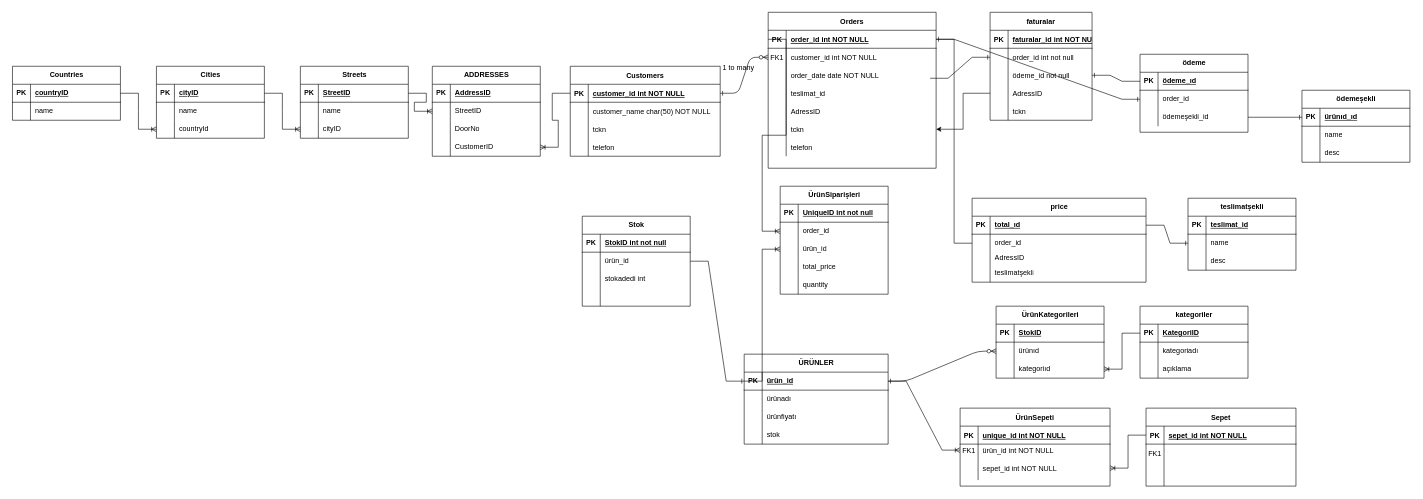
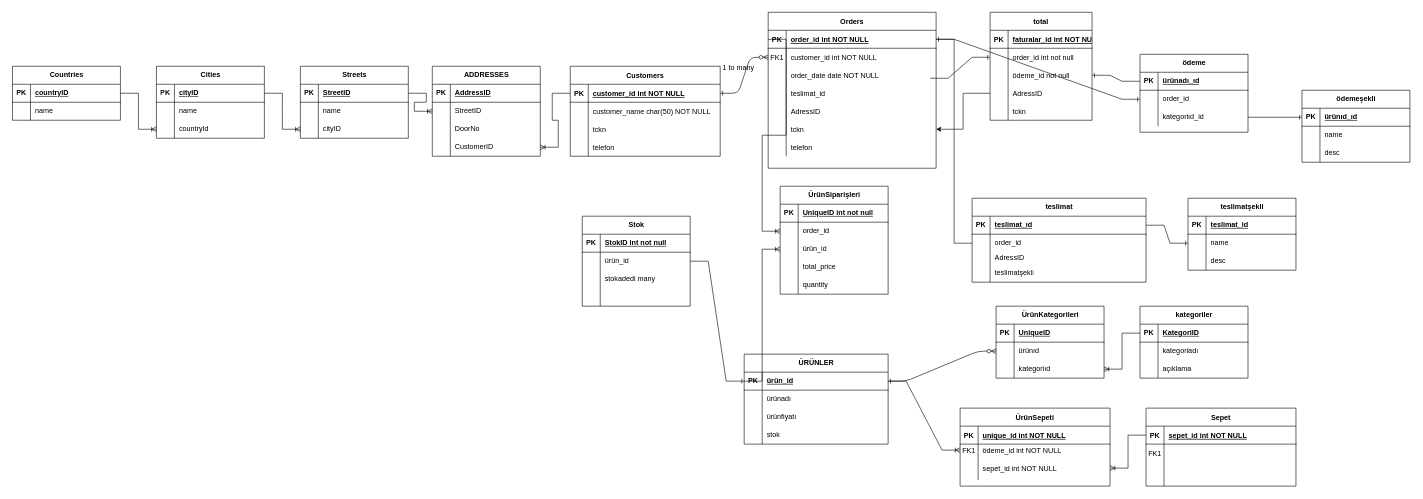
- <mxCell id="38" value="faturalar" style="shape=table;startSize=30;container=1;collapsible=1;childLayout=tableLayout;fixedRows=1;rowLines=0;fontStyle=1;align=center;resizeLast=1;" parent="1" vertex="1"><mxGeometry x="1650" y="20" width="170" height="180" as="geometry" /></mxCell>
+ <mxCell id="38" value="total" style="shape=table;startSize=30;container=1;collapsible=1;childLayout=tableLayout;fixedRows=1;rowLines=0;fontStyle=1;align=center;resizeLast=1;" parent="1" vertex="1"><mxGeometry x="1650" y="20" width="170" height="180" as="geometry" /></mxCell>
- <mxCell id="92" value="ödeme_ıd" style="shape=partialRectangle;connectable=0;fillColor=none;top=0;left=0;bottom=0;right=0;align=left;spacingLeft=6;fontStyle=5;overflow=hidden;whiteSpace=wrap;html=1;" parent="90" vertex="1"><mxGeometry x="30" width="150" height="30" as="geometry"><mxRectangle width="150" height="30" as="alternateBounds" /></mxGeometry></mxCell>
+ <mxCell id="92" value="ürünadı_ıd" style="shape=partialRectangle;connectable=0;fillColor=none;top=0;left=0;bottom=0;right=0;align=left;spacingLeft=6;fontStyle=5;overflow=hidden;whiteSpace=wrap;html=1;" parent="90" vertex="1"><mxGeometry x="30" width="150" height="30" as="geometry"><mxRectangle width="150" height="30" as="alternateBounds" /></mxGeometry></mxCell>
- <mxCell id="98" value="ödemeşekli_id" style="shape=partialRectangle;connectable=0;fillColor=none;top=0;left=0;bottom=0;right=0;align=left;spacingLeft=6;overflow=hidden;whiteSpace=wrap;html=1;" parent="96" vertex="1"><mxGeometry x="30" width="150" height="30" as="geometry"><mxRectangle width="150" height="30" as="alternateBounds" /></mxGeometry></mxCell>
+ <mxCell id="98" value="kategoriıd_id" style="shape=partialRectangle;connectable=0;fillColor=none;top=0;left=0;bottom=0;right=0;align=left;spacingLeft=6;overflow=hidden;whiteSpace=wrap;html=1;" parent="96" vertex="1"><mxGeometry x="30" width="150" height="30" as="geometry"><mxRectangle width="150" height="30" as="alternateBounds" /></mxGeometry></mxCell>
- <mxCell id="110" value="price" style="shape=table;startSize=30;container=1;collapsible=1;childLayout=tableLayout;fixedRows=1;rowLines=0;fontStyle=1;align=center;resizeLast=1;html=1;" parent="1" vertex="1"><mxGeometry x="1620" y="330" width="290" height="140" as="geometry" /></mxCell>
+ <mxCell id="110" value="teslimat" style="shape=table;startSize=30;container=1;collapsible=1;childLayout=tableLayout;fixedRows=1;rowLines=0;fontStyle=1;align=center;resizeLast=1;html=1;" parent="1" vertex="1"><mxGeometry x="1620" y="330" width="290" height="140" as="geometry" /></mxCell>
- <mxCell id="113" value="total_ıd" style="shape=partialRectangle;connectable=0;fillColor=none;top=0;left=0;bottom=0;right=0;align=left;spacingLeft=6;fontStyle=5;overflow=hidden;whiteSpace=wrap;html=1;" parent="111" vertex="1"><mxGeometry x="30" width="260" height="30" as="geometry"><mxRectangle width="260" height="30" as="alternateBounds" /></mxGeometry></mxCell>
+ <mxCell id="113" value="teslimat_ıd" style="shape=partialRectangle;connectable=0;fillColor=none;top=0;left=0;bottom=0;right=0;align=left;spacingLeft=6;fontStyle=5;overflow=hidden;whiteSpace=wrap;html=1;" parent="111" vertex="1"><mxGeometry x="30" width="260" height="30" as="geometry"><mxRectangle width="260" height="30" as="alternateBounds" /></mxGeometry></mxCell>
- <mxCell id="232" value="stokadedi int&amp;nbsp;" style="shape=partialRectangle;connectable=0;fillColor=none;top=0;left=0;bottom=0;right=0;align=left;spacingLeft=6;overflow=hidden;whiteSpace=wrap;html=1;" vertex="1" parent="230"><mxGeometry x="30" width="150" height="30" as="geometry"><mxRectangle width="150" height="30" as="alternateBounds" /></mxGeometry></mxCell>
+ <mxCell id="232" value="stokadedi many&amp;nbsp;" style="shape=partialRectangle;connectable=0;fillColor=none;top=0;left=0;bottom=0;right=0;align=left;spacingLeft=6;overflow=hidden;whiteSpace=wrap;html=1;" vertex="1" parent="230"><mxGeometry x="30" width="150" height="30" as="geometry"><mxRectangle width="150" height="30" as="alternateBounds" /></mxGeometry></mxCell>
- <mxCell id="71" value="StokID" style="shape=partialRectangle;connectable=0;fillColor=none;top=0;left=0;bottom=0;right=0;align=left;spacingLeft=6;fontStyle=5;overflow=hidden;whiteSpace=wrap;html=1;" parent="69" vertex="1"><mxGeometry x="30" width="150" height="30" as="geometry"><mxRectangle width="150" height="30" as="alternateBounds" /></mxGeometry></mxCell>
+ <mxCell id="71" value="UniqueID" style="shape=partialRectangle;connectable=0;fillColor=none;top=0;left=0;bottom=0;right=0;align=left;spacingLeft=6;fontStyle=5;overflow=hidden;whiteSpace=wrap;html=1;" parent="69" vertex="1"><mxGeometry x="30" width="150" height="30" as="geometry"><mxRectangle width="150" height="30" as="alternateBounds" /></mxGeometry></mxCell>
- <mxCell id="187" value="ürün_id int NOT NULL" style="shape=partialRectangle;overflow=hidden;connectable=0;fillColor=none;top=0;left=0;bottom=0;right=0;align=left;spacingLeft=6;" vertex="1" parent="185"><mxGeometry x="30" width="220" height="20" as="geometry"><mxRectangle width="220" height="20" as="alternateBounds" /></mxGeometry></mxCell>
+ <mxCell id="187" value="ödeme_id int NOT NULL" style="shape=partialRectangle;overflow=hidden;connectable=0;fillColor=none;top=0;left=0;bottom=0;right=0;align=left;spacingLeft=6;" vertex="1" parent="185"><mxGeometry x="30" width="220" height="20" as="geometry"><mxRectangle width="220" height="20" as="alternateBounds" /></mxGeometry></mxCell>
